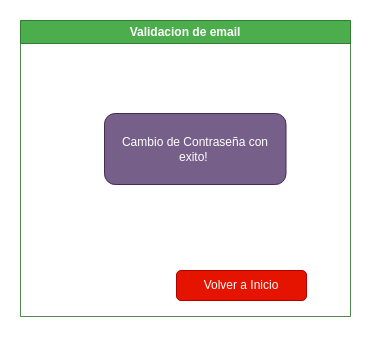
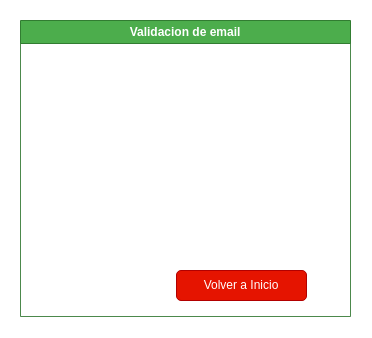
- <mxCell id="3" value="&lt;font style=&quot;vertical-align: inherit;&quot;&gt;&lt;font style=&quot;vertical-align: inherit;&quot;&gt;Cambio de Contraseña con exito!&amp;nbsp;&lt;/font&gt;&lt;/font&gt;" style="rounded=1;whiteSpace=wrap;html=1;fillColor=#76608a;fontColor=#ffffff;strokeColor=#432D57;" parent="2" vertex="1"><mxGeometry x="84" y="93" width="181.5" height="71" as="geometry" /></mxCell>
